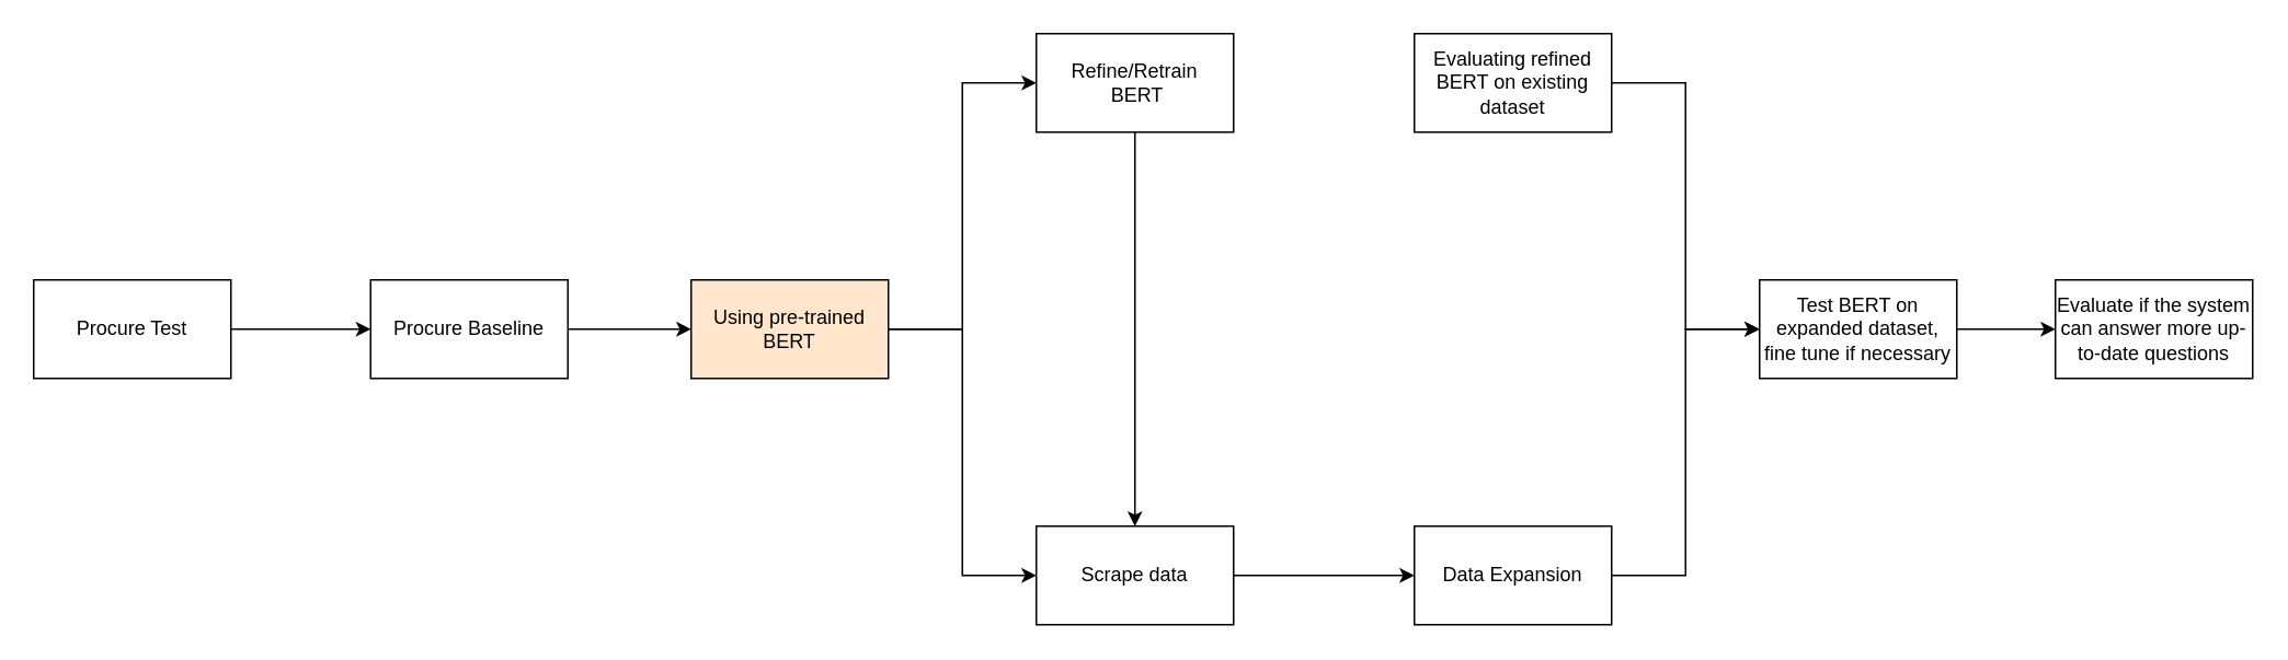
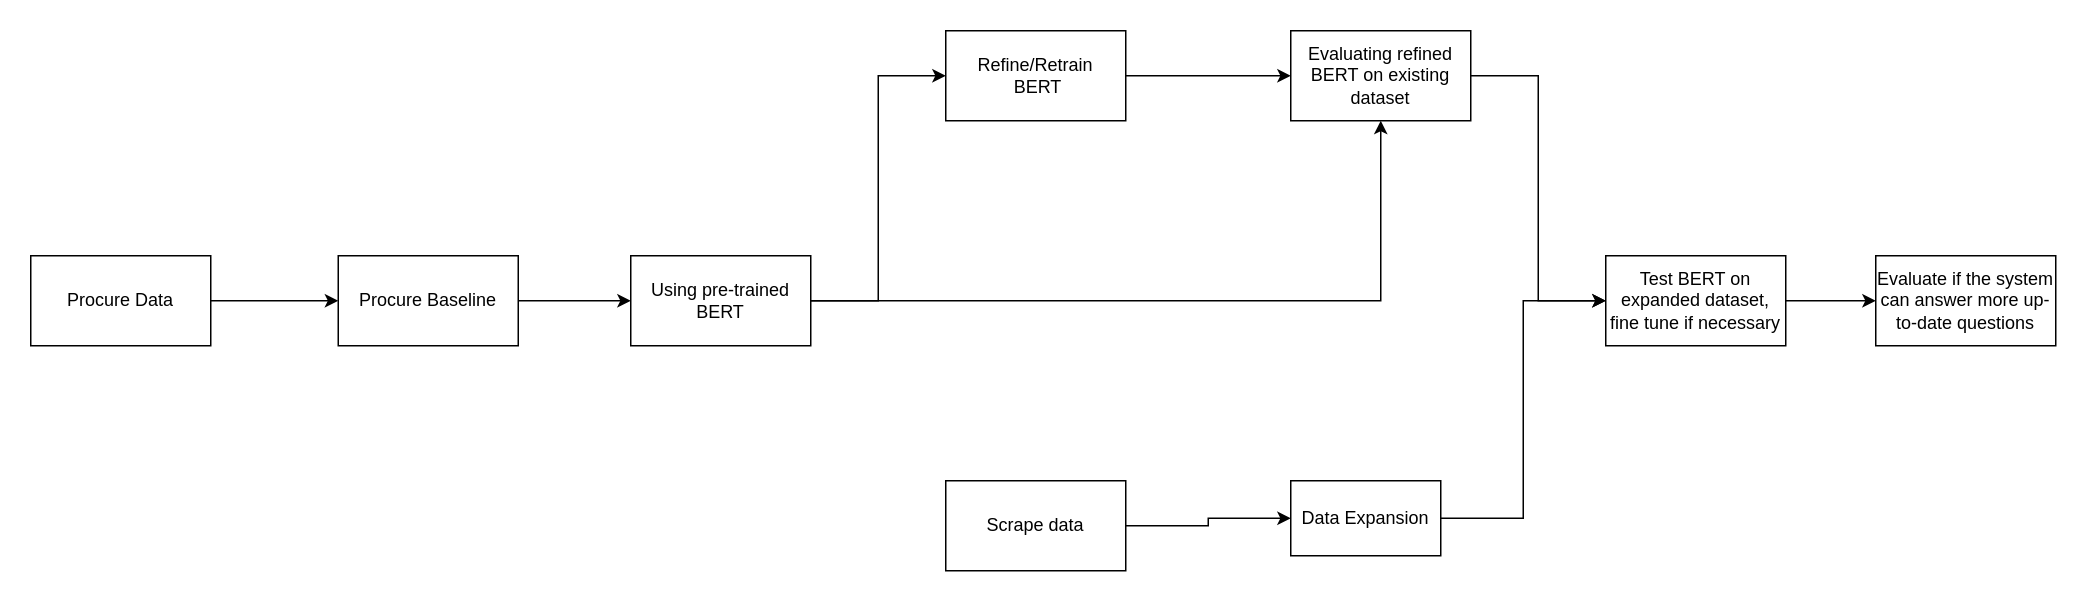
- <mxCell id="9" style="edgeStyle=orthogonalEdgeStyle;rounded=0;orthogonalLoop=1;jettySize=auto;html=1;" edge="1" parent="1" source="10" target="12"><mxGeometry relative="1" as="geometry" /></mxCell>
+ <mxCell id="9" style="edgeStyle=orthogonalEdgeStyle;rounded=0;orthogonalLoop=1;jettySize=auto;html=1;" edge="1" parent="1" source="10" target="16"><mxGeometry relative="1" as="geometry" /></mxCell>
- <mxCell id="3" value="Procure Test" style="rounded=0;whiteSpace=wrap;html=1;" vertex="1" parent="1"><mxGeometry x="20" y="170" width="120" height="60" as="geometry" /></mxCell>
+ <mxCell id="3" value="Procure Data" style="rounded=0;whiteSpace=wrap;html=1;" vertex="1" parent="1"><mxGeometry x="20" y="170" width="120" height="60" as="geometry" /></mxCell>
- <mxCell id="8" value="Using pre-trained BERT" style="rounded=0;whiteSpace=wrap;html=1;fillColor=#ffe6cc;" vertex="1" parent="1"><mxGeometry x="420" y="170" width="120" height="60" as="geometry" /></mxCell>
+ <mxCell id="8" value="Using pre-trained BERT" style="rounded=0;whiteSpace=wrap;html=1;" vertex="1" parent="1"><mxGeometry x="420" y="170" width="120" height="60" as="geometry" /></mxCell>
- <mxCell id="7" style="edgeStyle=orthogonalEdgeStyle;rounded=0;orthogonalLoop=1;jettySize=auto;html=1;entryX=0;entryY=0.5;entryDx=0;entryDy=0;" edge="1" parent="1" source="8" target="12"><mxGeometry relative="1" as="geometry" /></mxCell>
+ <mxCell id="7" style="edgeStyle=orthogonalEdgeStyle;rounded=0;orthogonalLoop=1;jettySize=auto;html=1;" edge="1" parent="1" source="8" target="16"><mxGeometry relative="1" as="geometry" /></mxCell>
- <mxCell id="14" value="Data Expansion" style="rounded=0;whiteSpace=wrap;html=1;" vertex="1" parent="1"><mxGeometry x="860" y="320" width="120" height="60" as="geometry" /></mxCell>
+ <mxCell id="14" value="Data Expansion" style="rounded=0;whiteSpace=wrap;html=1;" vertex="1" parent="1"><mxGeometry x="860" y="320" width="100" height="50" as="geometry" /></mxCell>
